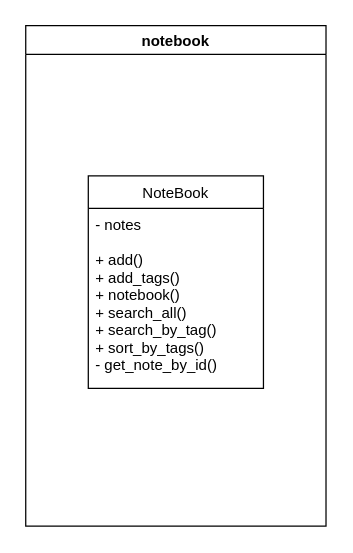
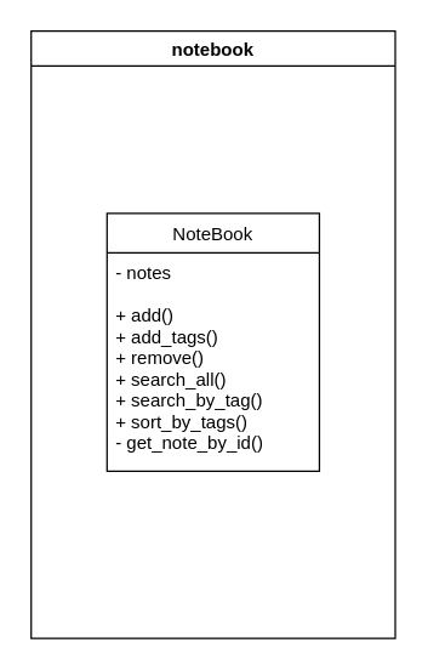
- <mxCell id="3" value="- notes&#10;&#10;+ add()&#10;+ add_tags()&#10;+ notebook()&#10;+ search_all()&#10;+ search_by_tag()&#10;+ sort_by_tags()&#10;- get_note_by_id()&#10;&#10;&#10;" style="text;strokeColor=none;fillColor=none;align=left;verticalAlign=top;spacingLeft=4;spacingRight=4;overflow=hidden;rotatable=0;points=[[0,0.5],[1,0.5]];portConstraint=eastwest;" vertex="1" parent="2"><mxGeometry y="26" width="140" height="144" as="geometry" /></mxCell>
+ <mxCell id="3" value="- notes&#10;&#10;+ add()&#10;+ add_tags()&#10;+ remove()&#10;+ search_all()&#10;+ search_by_tag()&#10;+ sort_by_tags()&#10;- get_note_by_id()&#10;&#10;&#10;" style="text;strokeColor=none;fillColor=none;align=left;verticalAlign=top;spacingLeft=4;spacingRight=4;overflow=hidden;rotatable=0;points=[[0,0.5],[1,0.5]];portConstraint=eastwest;" vertex="1" parent="2"><mxGeometry y="26" width="140" height="144" as="geometry" /></mxCell>
